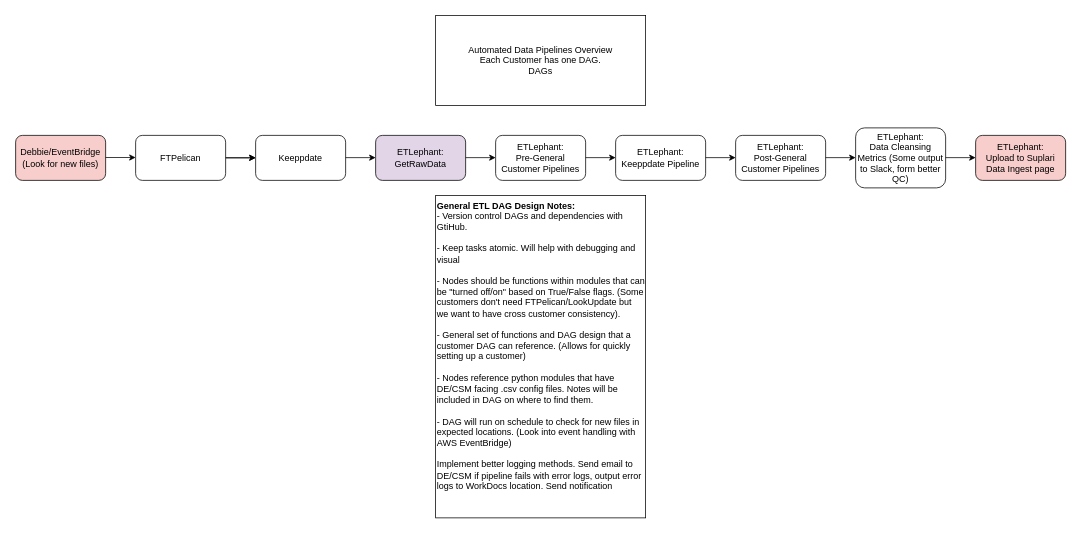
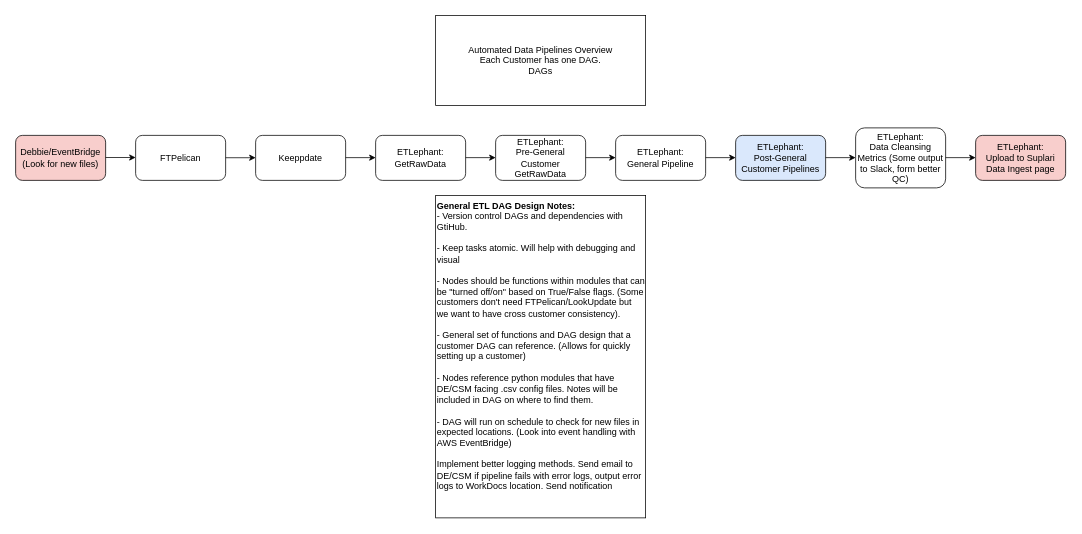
- <mxCell id="2" value="" style="edgeStyle=orthogonalEdgeStyle;rounded=0;orthogonalLoop=1;jettySize=auto;html=1;" edge="1" parent="1" source="3" target="4"><mxGeometry relative="1" as="geometry" /></mxCell>
- <mxCell id="5" value="ETLephant:&lt;br&gt;GetRawData" style="rounded=1;whiteSpace=wrap;html=1;fillColor=#e1d5e7;" vertex="1" parent="1"><mxGeometry x="500" y="180" width="120" height="60" as="geometry" /></mxCell>
+ <mxCell id="5" value="ETLephant:&lt;br&gt;GetRawData" style="rounded=1;whiteSpace=wrap;html=1;" vertex="1" parent="1"><mxGeometry x="500" y="180" width="120" height="60" as="geometry" /></mxCell>
- <mxCell id="8" value="ETLephant:&lt;div&gt;Pre-General Customer Pipelines&lt;/div&gt;" style="rounded=1;whiteSpace=wrap;html=1;" vertex="1" parent="1"><mxGeometry x="660" y="180" width="120" height="60" as="geometry" /></mxCell>
+ <mxCell id="8" value="ETLephant:&lt;div&gt;Pre-General Customer GetRawData&lt;/div&gt;" style="rounded=1;whiteSpace=wrap;html=1;" vertex="1" parent="1"><mxGeometry x="660" y="180" width="120" height="60" as="geometry" /></mxCell>
- <mxCell id="6" value="ETLephant:&lt;div&gt;Keeppdate Pipeline&lt;/div&gt;" style="rounded=1;whiteSpace=wrap;html=1;" vertex="1" parent="1"><mxGeometry x="820" y="180" width="120" height="60" as="geometry" /></mxCell>
+ <mxCell id="6" value="ETLephant:&lt;div&gt;General Pipeline&lt;/div&gt;" style="rounded=1;whiteSpace=wrap;html=1;" vertex="1" parent="1"><mxGeometry x="820" y="180" width="120" height="60" as="geometry" /></mxCell>
- <mxCell id="9" value="ETLephant:&lt;div&gt;Post&lt;span style=&quot;background-color: initial;&quot;&gt;-General Customer Pipelines&lt;/span&gt;&lt;/div&gt;" style="rounded=1;whiteSpace=wrap;html=1;" vertex="1" parent="1"><mxGeometry x="980" y="180" width="120" height="60" as="geometry" /></mxCell>
+ <mxCell id="9" value="ETLephant:&lt;div&gt;Post&lt;span style=&quot;background-color: initial;&quot;&gt;-General Customer Pipelines&lt;/span&gt;&lt;/div&gt;" style="rounded=1;whiteSpace=wrap;html=1;fillColor=#dae8fc;" vertex="1" parent="1"><mxGeometry x="980" y="180" width="120" height="60" as="geometry" /></mxCell>
